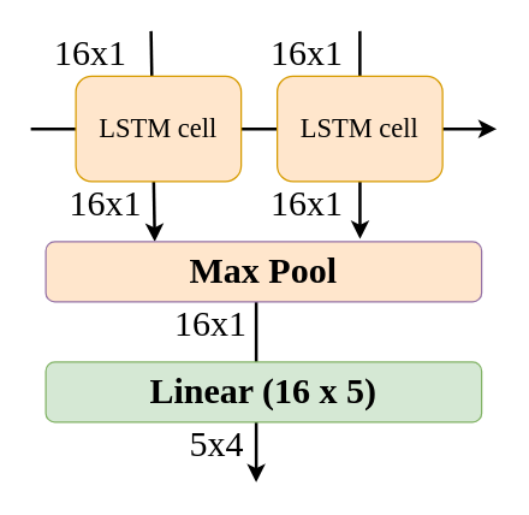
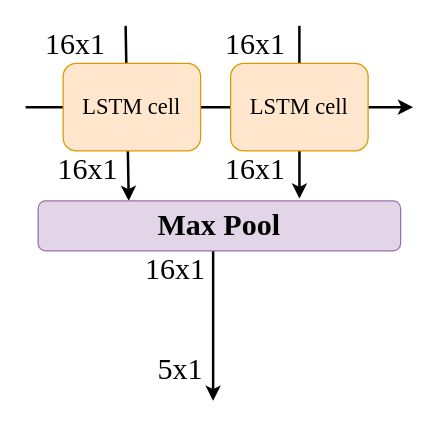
- <mxCell id="9" value="&lt;h1&gt;&lt;font face=&quot;Verdana&quot;&gt;Max Pool&lt;/font&gt;&lt;/h1&gt;" style="rounded=1;whiteSpace=wrap;html=1;fillColor=#ffe6cc;strokeColor=#9673a6;" vertex="1" parent="1"><mxGeometry x="30" y="160" width="290" height="40" as="geometry" /></mxCell>
+ <mxCell id="9" value="&lt;h1&gt;&lt;font face=&quot;Verdana&quot;&gt;Max Pool&lt;/font&gt;&lt;/h1&gt;" style="rounded=1;whiteSpace=wrap;html=1;fillColor=#e1d5e7;strokeColor=#9673a6;" vertex="1" parent="1"><mxGeometry x="30" y="160" width="290" height="40" as="geometry" /></mxCell>
- <mxCell id="6" value="&lt;h1&gt;&lt;font face=&quot;Verdana&quot;&gt;Linear (16 x 5)&lt;/font&gt;&lt;/h1&gt;" style="rounded=1;whiteSpace=wrap;html=1;fillColor=#d5e8d4;strokeColor=#82b366;" parent="1" vertex="1"><mxGeometry x="30" y="240" width="290" height="40" as="geometry" /></mxCell>
- <mxCell id="7" value="&lt;font face=&quot;Verdana&quot; style=&quot;font-size: 24px;&quot;&gt;5x4&lt;/font&gt;" style="text;strokeColor=none;align=center;fillColor=none;html=1;verticalAlign=middle;whiteSpace=wrap;rounded=0;" parent="1" vertex="1"><mxGeometry x="114" y="280" width="60" height="30" as="geometry" /></mxCell>
+ <mxCell id="7" value="&lt;font face=&quot;Verdana&quot; style=&quot;font-size: 24px;&quot;&gt;5x1&lt;/font&gt;" style="text;strokeColor=none;align=center;fillColor=none;html=1;verticalAlign=middle;whiteSpace=wrap;rounded=0;" parent="1" vertex="1"><mxGeometry x="114" y="280" width="60" height="30" as="geometry" /></mxCell>
